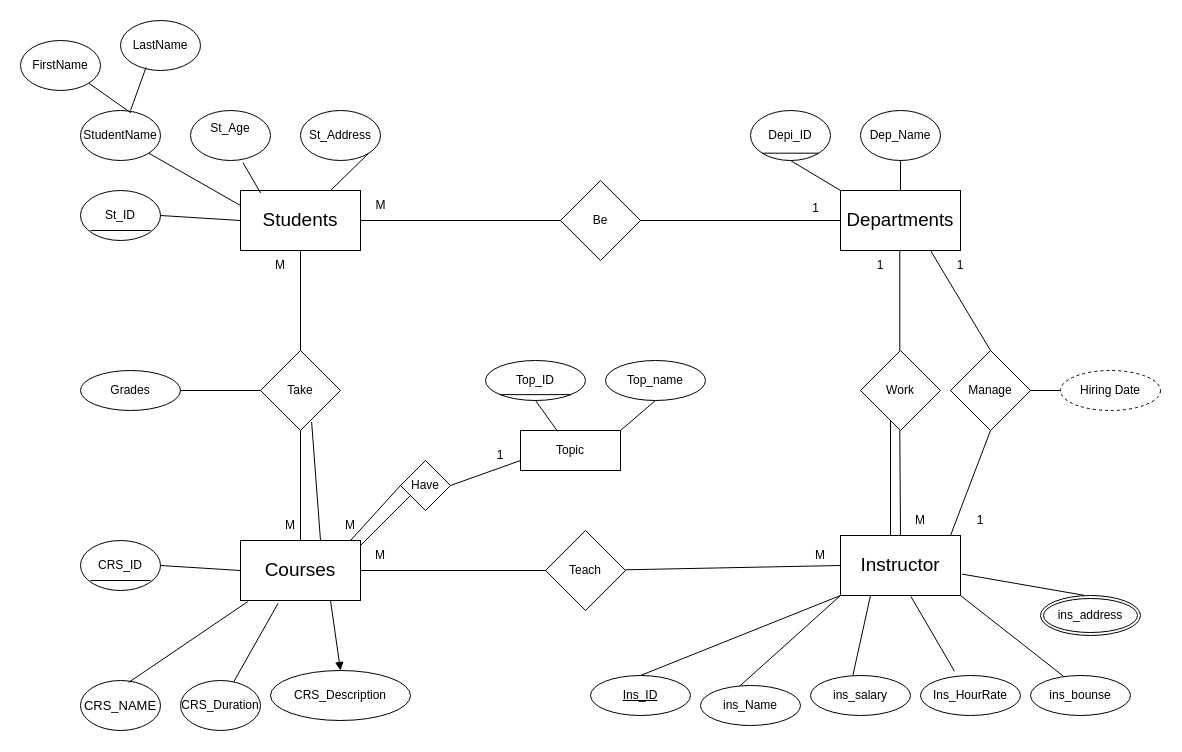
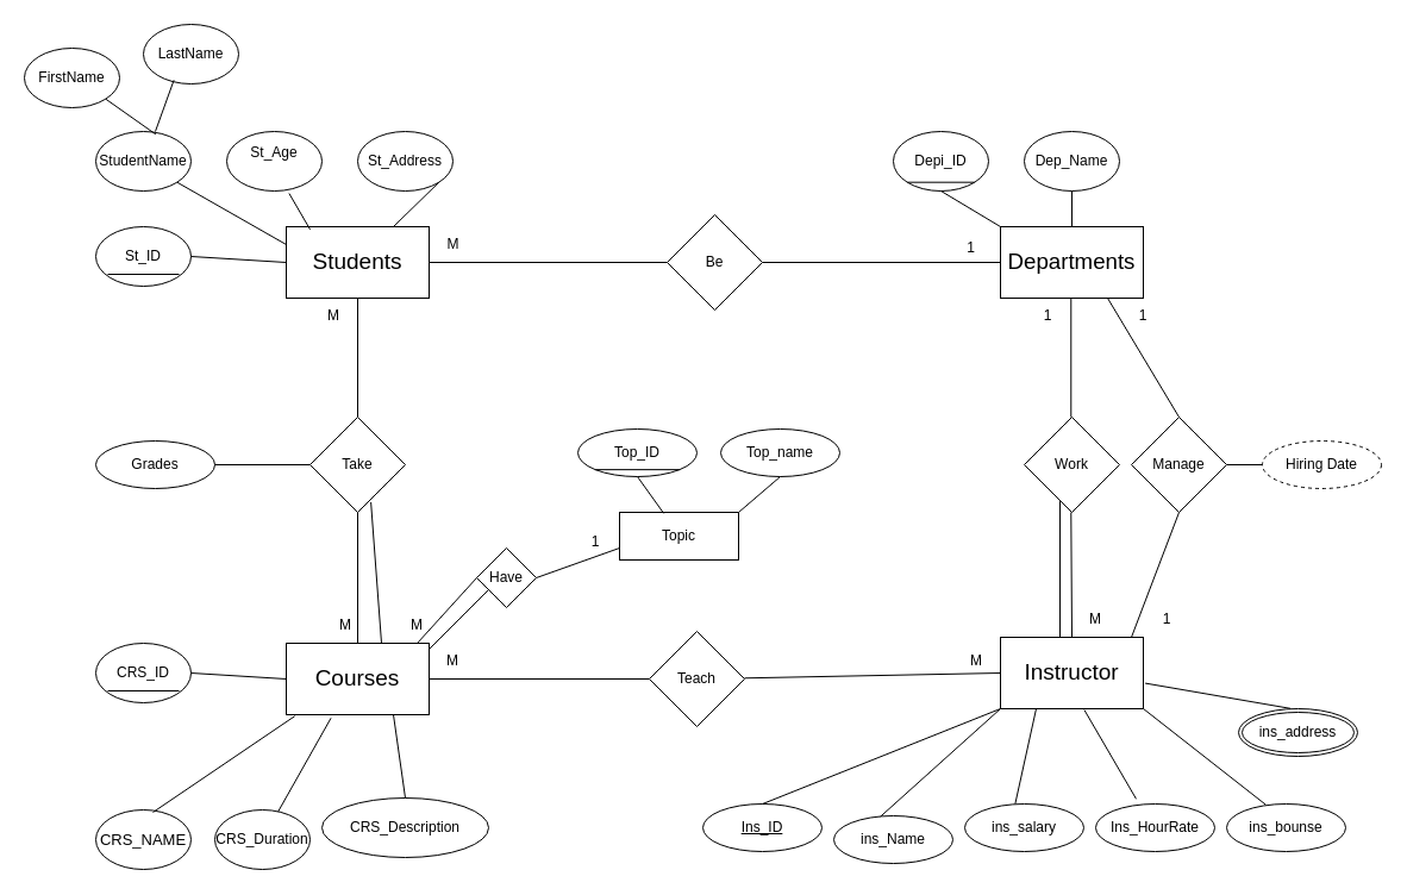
- <mxCell id="28" value="" style="endArrow=block;html=1;rounded=0;entryX=0.5;entryY=0;entryDx=0;entryDy=0;exitX=0.75;exitY=1;exitDx=0;exitDy=0;" parent="1" source="23" target="27" edge="1"><mxGeometry width="50" height="50" relative="1" as="geometry"><mxPoint x="480" y="600" as="sourcePoint" /><mxPoint x="530" y="550" as="targetPoint" /></mxGeometry></mxCell>
+ <mxCell id="28" value="" style="endArrow=none;html=1;rounded=0;entryX=0.5;entryY=0;entryDx=0;entryDy=0;exitX=0.75;exitY=1;exitDx=0;exitDy=0;" parent="1" source="23" target="27" edge="1"><mxGeometry width="50" height="50" relative="1" as="geometry"><mxPoint x="480" y="600" as="sourcePoint" /><mxPoint x="530" y="550" as="targetPoint" /></mxGeometry></mxCell>
